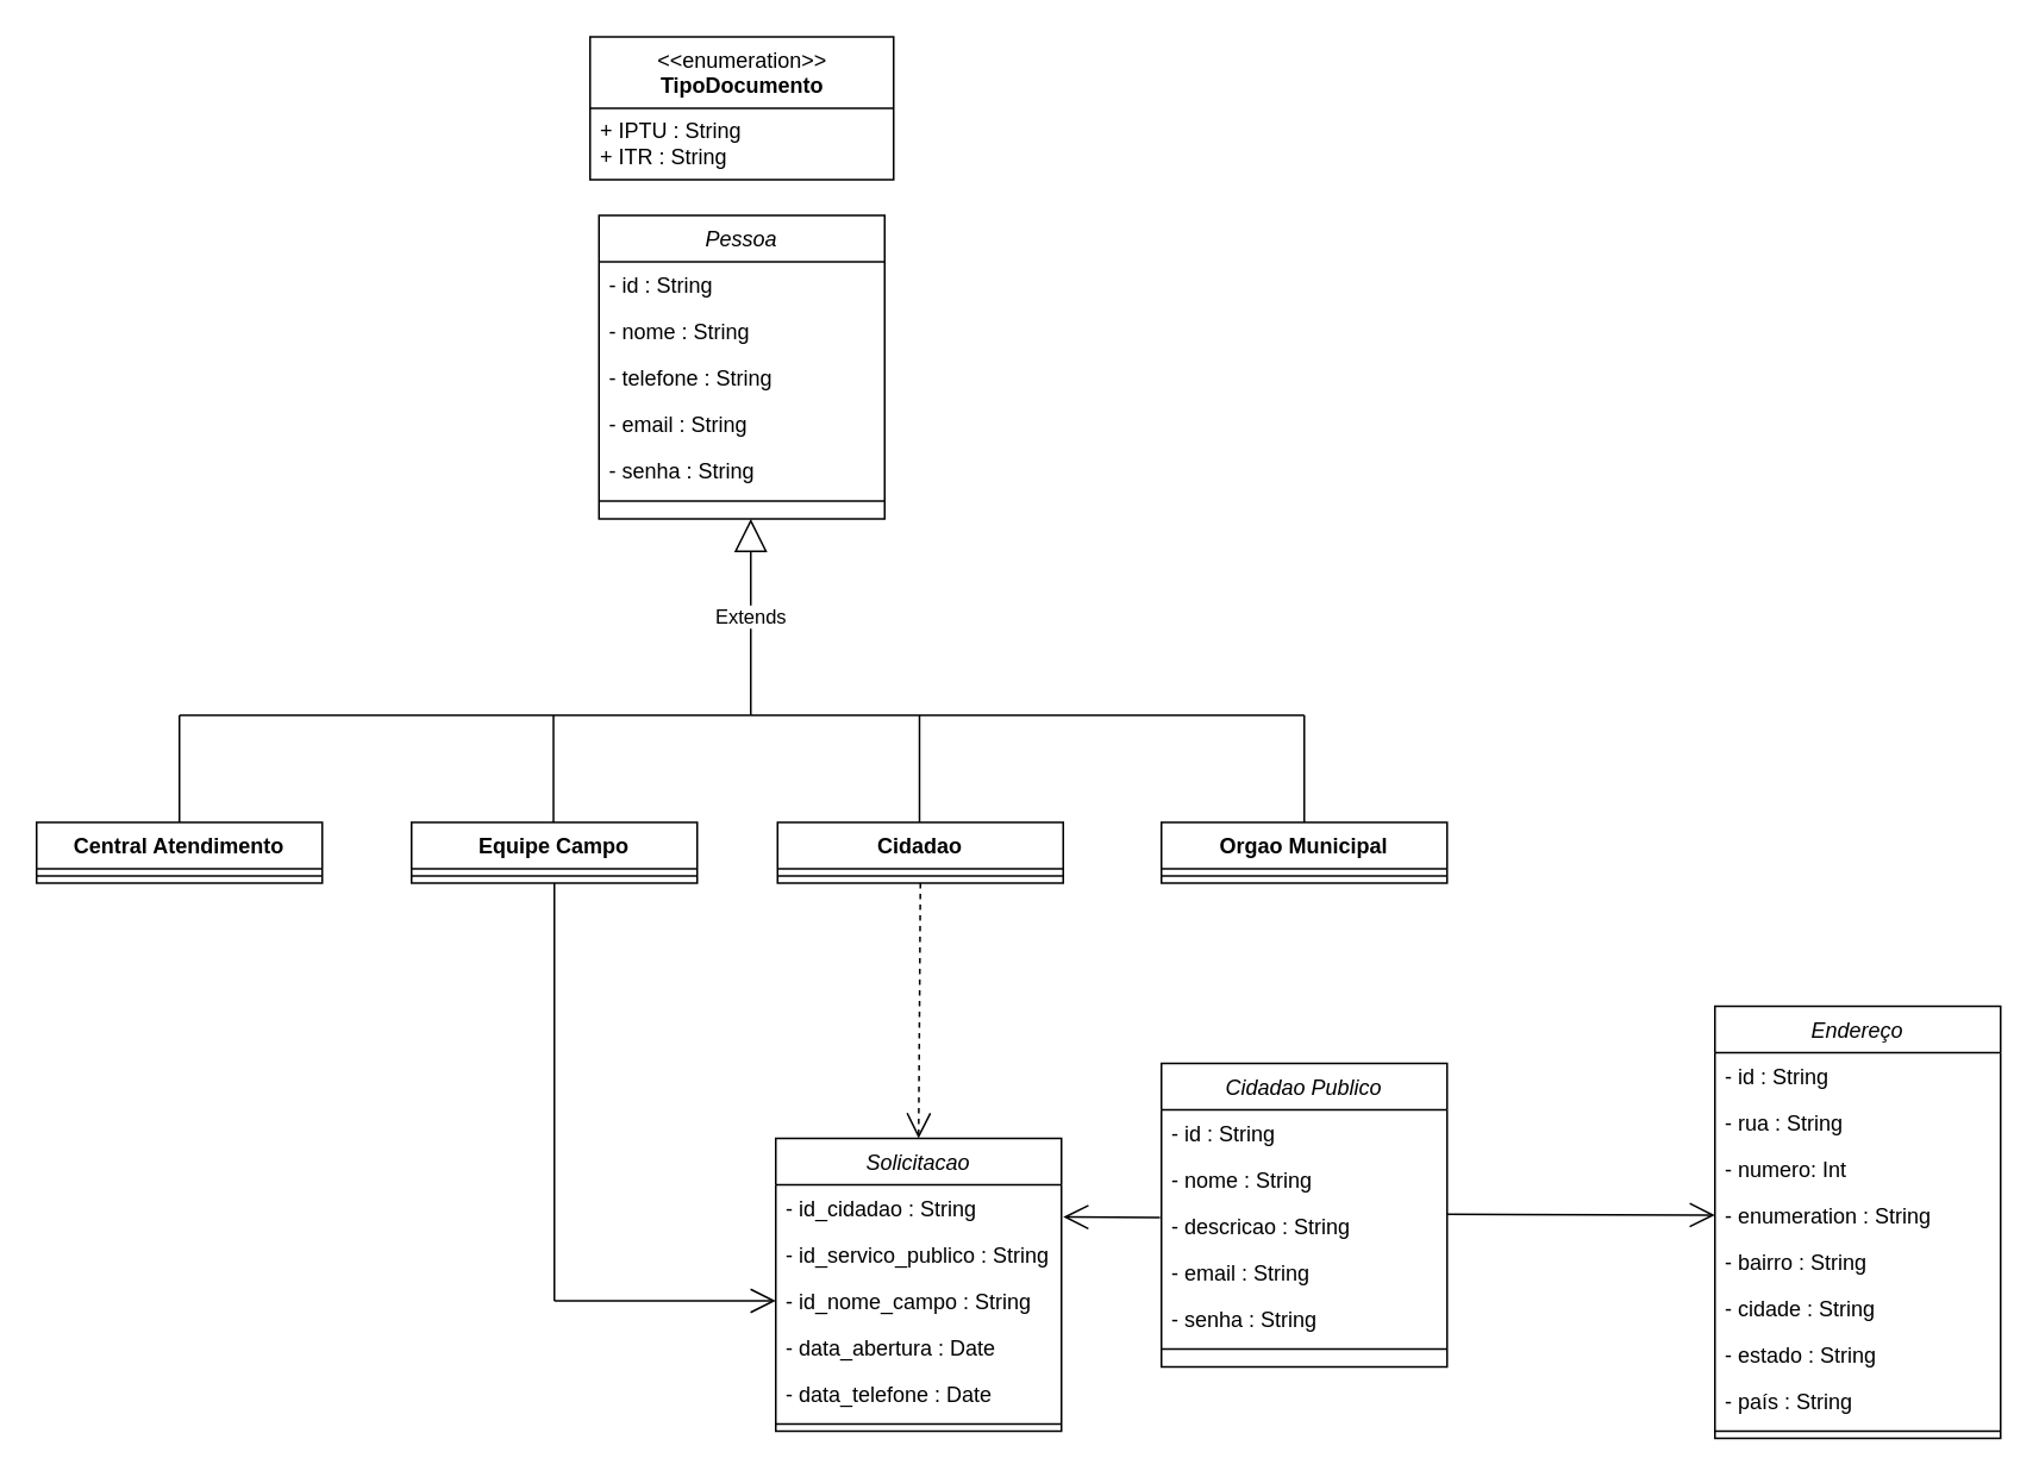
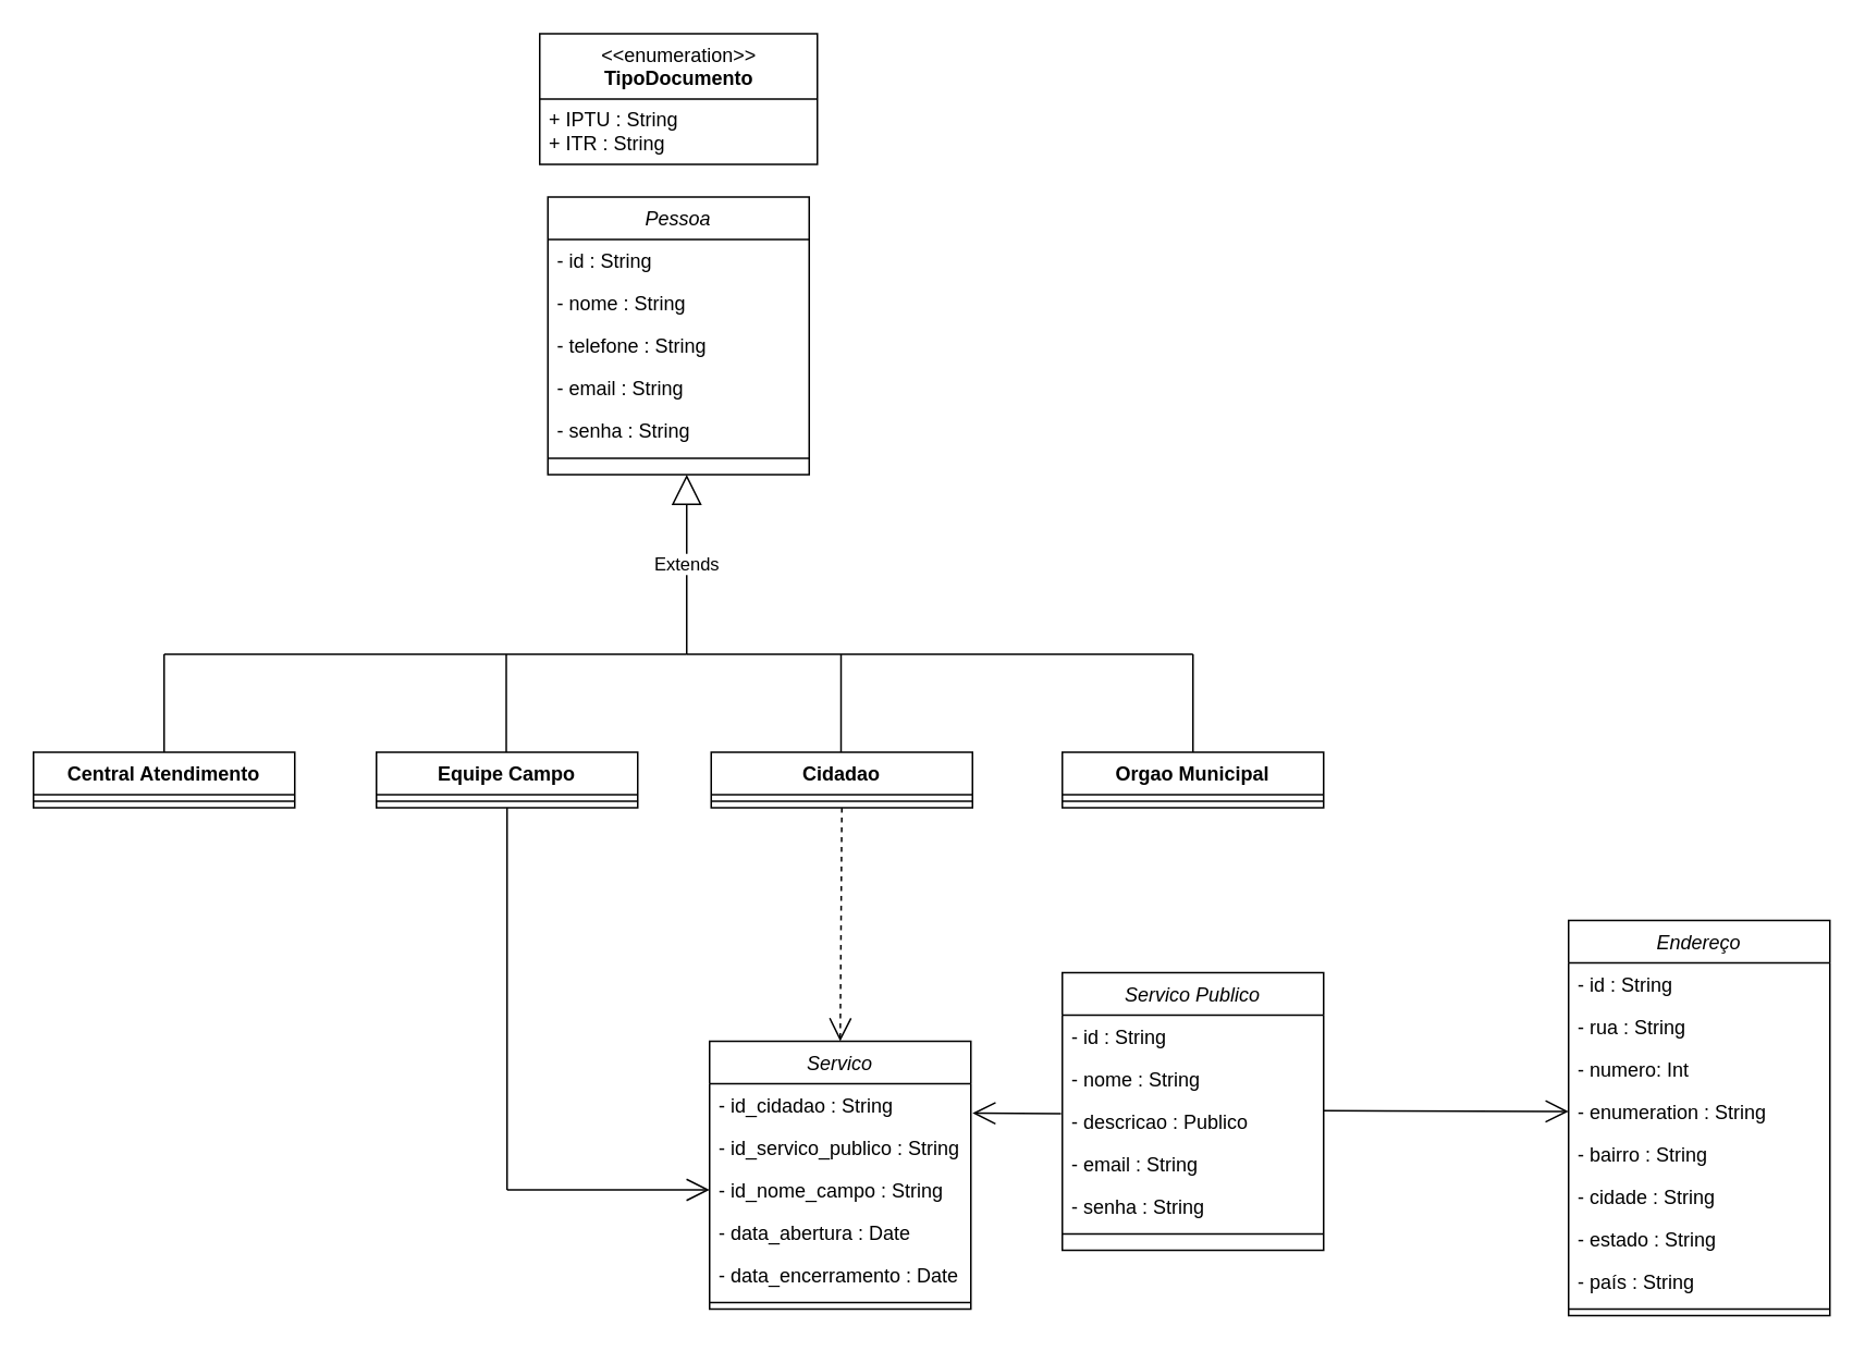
- <mxCell id="26" value="Cidadao Publico" style="swimlane;fontStyle=2;align=center;verticalAlign=top;childLayout=stackLayout;horizontal=1;startSize=26;horizontalStack=0;resizeParent=1;resizeLast=0;collapsible=1;marginBottom=0;rounded=0;shadow=0;strokeWidth=1;" vertex="1" parent="1"><mxGeometry x="650" y="595" width="160" height="170" as="geometry"><mxRectangle x="220" y="120" width="160" height="26" as="alternateBounds" /></mxGeometry></mxCell>
+ <mxCell id="26" value="Servico Publico" style="swimlane;fontStyle=2;align=center;verticalAlign=top;childLayout=stackLayout;horizontal=1;startSize=26;horizontalStack=0;resizeParent=1;resizeLast=0;collapsible=1;marginBottom=0;rounded=0;shadow=0;strokeWidth=1;" vertex="1" parent="1"><mxGeometry x="650" y="595" width="160" height="170" as="geometry"><mxRectangle x="220" y="120" width="160" height="26" as="alternateBounds" /></mxGeometry></mxCell>
- <mxCell id="45" value="Solicitacao" style="swimlane;fontStyle=2;align=center;verticalAlign=top;childLayout=stackLayout;horizontal=1;startSize=26;horizontalStack=0;resizeParent=1;resizeLast=0;collapsible=1;marginBottom=0;rounded=0;shadow=0;strokeWidth=1;" vertex="1" parent="1"><mxGeometry x="434" y="637" width="160" height="164" as="geometry"><mxRectangle x="220" y="120" width="160" height="26" as="alternateBounds" /></mxGeometry></mxCell>
+ <mxCell id="45" value="Servico" style="swimlane;fontStyle=2;align=center;verticalAlign=top;childLayout=stackLayout;horizontal=1;startSize=26;horizontalStack=0;resizeParent=1;resizeLast=0;collapsible=1;marginBottom=0;rounded=0;shadow=0;strokeWidth=1;" vertex="1" parent="1"><mxGeometry x="434" y="637" width="160" height="164" as="geometry"><mxRectangle x="220" y="120" width="160" height="26" as="alternateBounds" /></mxGeometry></mxCell>
- <mxCell id="29" value="- descricao : String" style="text;align=left;verticalAlign=top;spacingLeft=4;spacingRight=4;overflow=hidden;rotatable=0;points=[[0,0.5],[1,0.5]];portConstraint=eastwest;rounded=0;shadow=0;html=0;" vertex="1" parent="26"><mxGeometry y="78" width="160" height="26" as="geometry" /></mxCell>
+ <mxCell id="29" value="- descricao : Publico" style="text;align=left;verticalAlign=top;spacingLeft=4;spacingRight=4;overflow=hidden;rotatable=0;points=[[0,0.5],[1,0.5]];portConstraint=eastwest;rounded=0;shadow=0;html=0;" vertex="1" parent="26"><mxGeometry y="78" width="160" height="26" as="geometry" /></mxCell>
- <mxCell id="50" value="- data_telefone : Date" style="text;align=left;verticalAlign=top;spacingLeft=4;spacingRight=4;overflow=hidden;rotatable=0;points=[[0,0.5],[1,0.5]];portConstraint=eastwest;rounded=0;shadow=0;html=0;" vertex="1" parent="45"><mxGeometry y="130" width="160" height="26" as="geometry" /></mxCell>
+ <mxCell id="50" value="- data_encerramento : Date" style="text;align=left;verticalAlign=top;spacingLeft=4;spacingRight=4;overflow=hidden;rotatable=0;points=[[0,0.5],[1,0.5]];portConstraint=eastwest;rounded=0;shadow=0;html=0;" vertex="1" parent="45"><mxGeometry y="130" width="160" height="26" as="geometry" /></mxCell>
